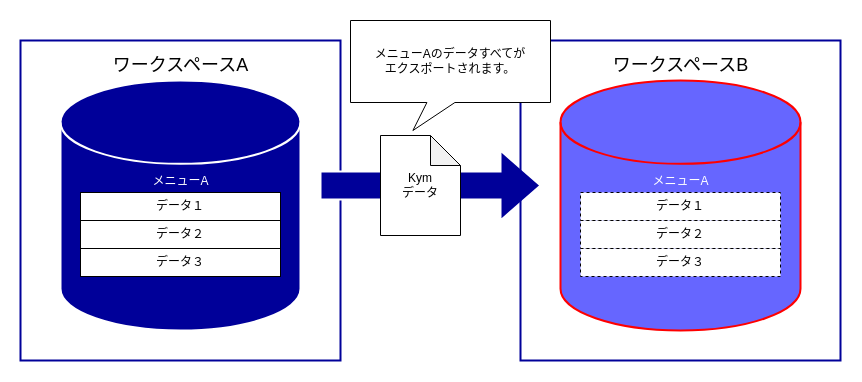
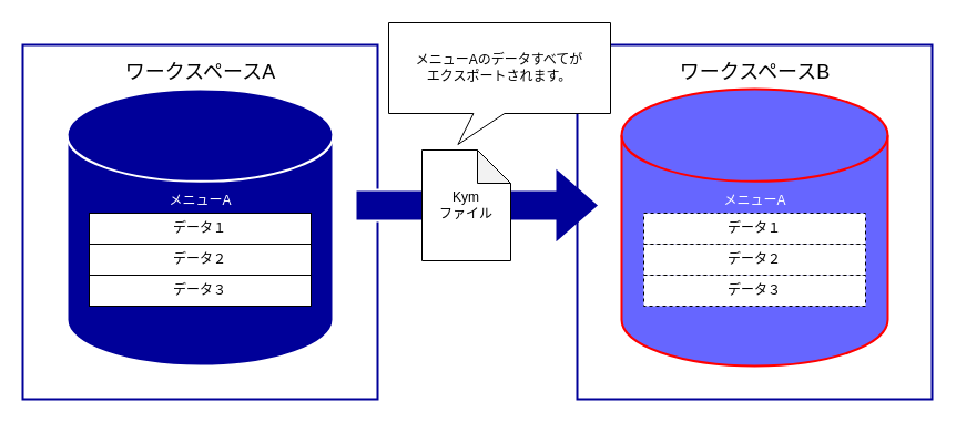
- <mxCell id="7" value="Kym&lt;br&gt;データ" style="shape=note;whiteSpace=wrap;html=1;backgroundOutline=1;darkOpacity=0.05;" parent="1" vertex="1"><mxGeometry x="380" y="135" width="80" height="100" as="geometry" /></mxCell>
+ <mxCell id="7" value="Kym&lt;br&gt;ファイル" style="shape=note;whiteSpace=wrap;html=1;backgroundOutline=1;darkOpacity=0.05;" parent="1" vertex="1"><mxGeometry x="380" y="135" width="80" height="100" as="geometry" /></mxCell>
